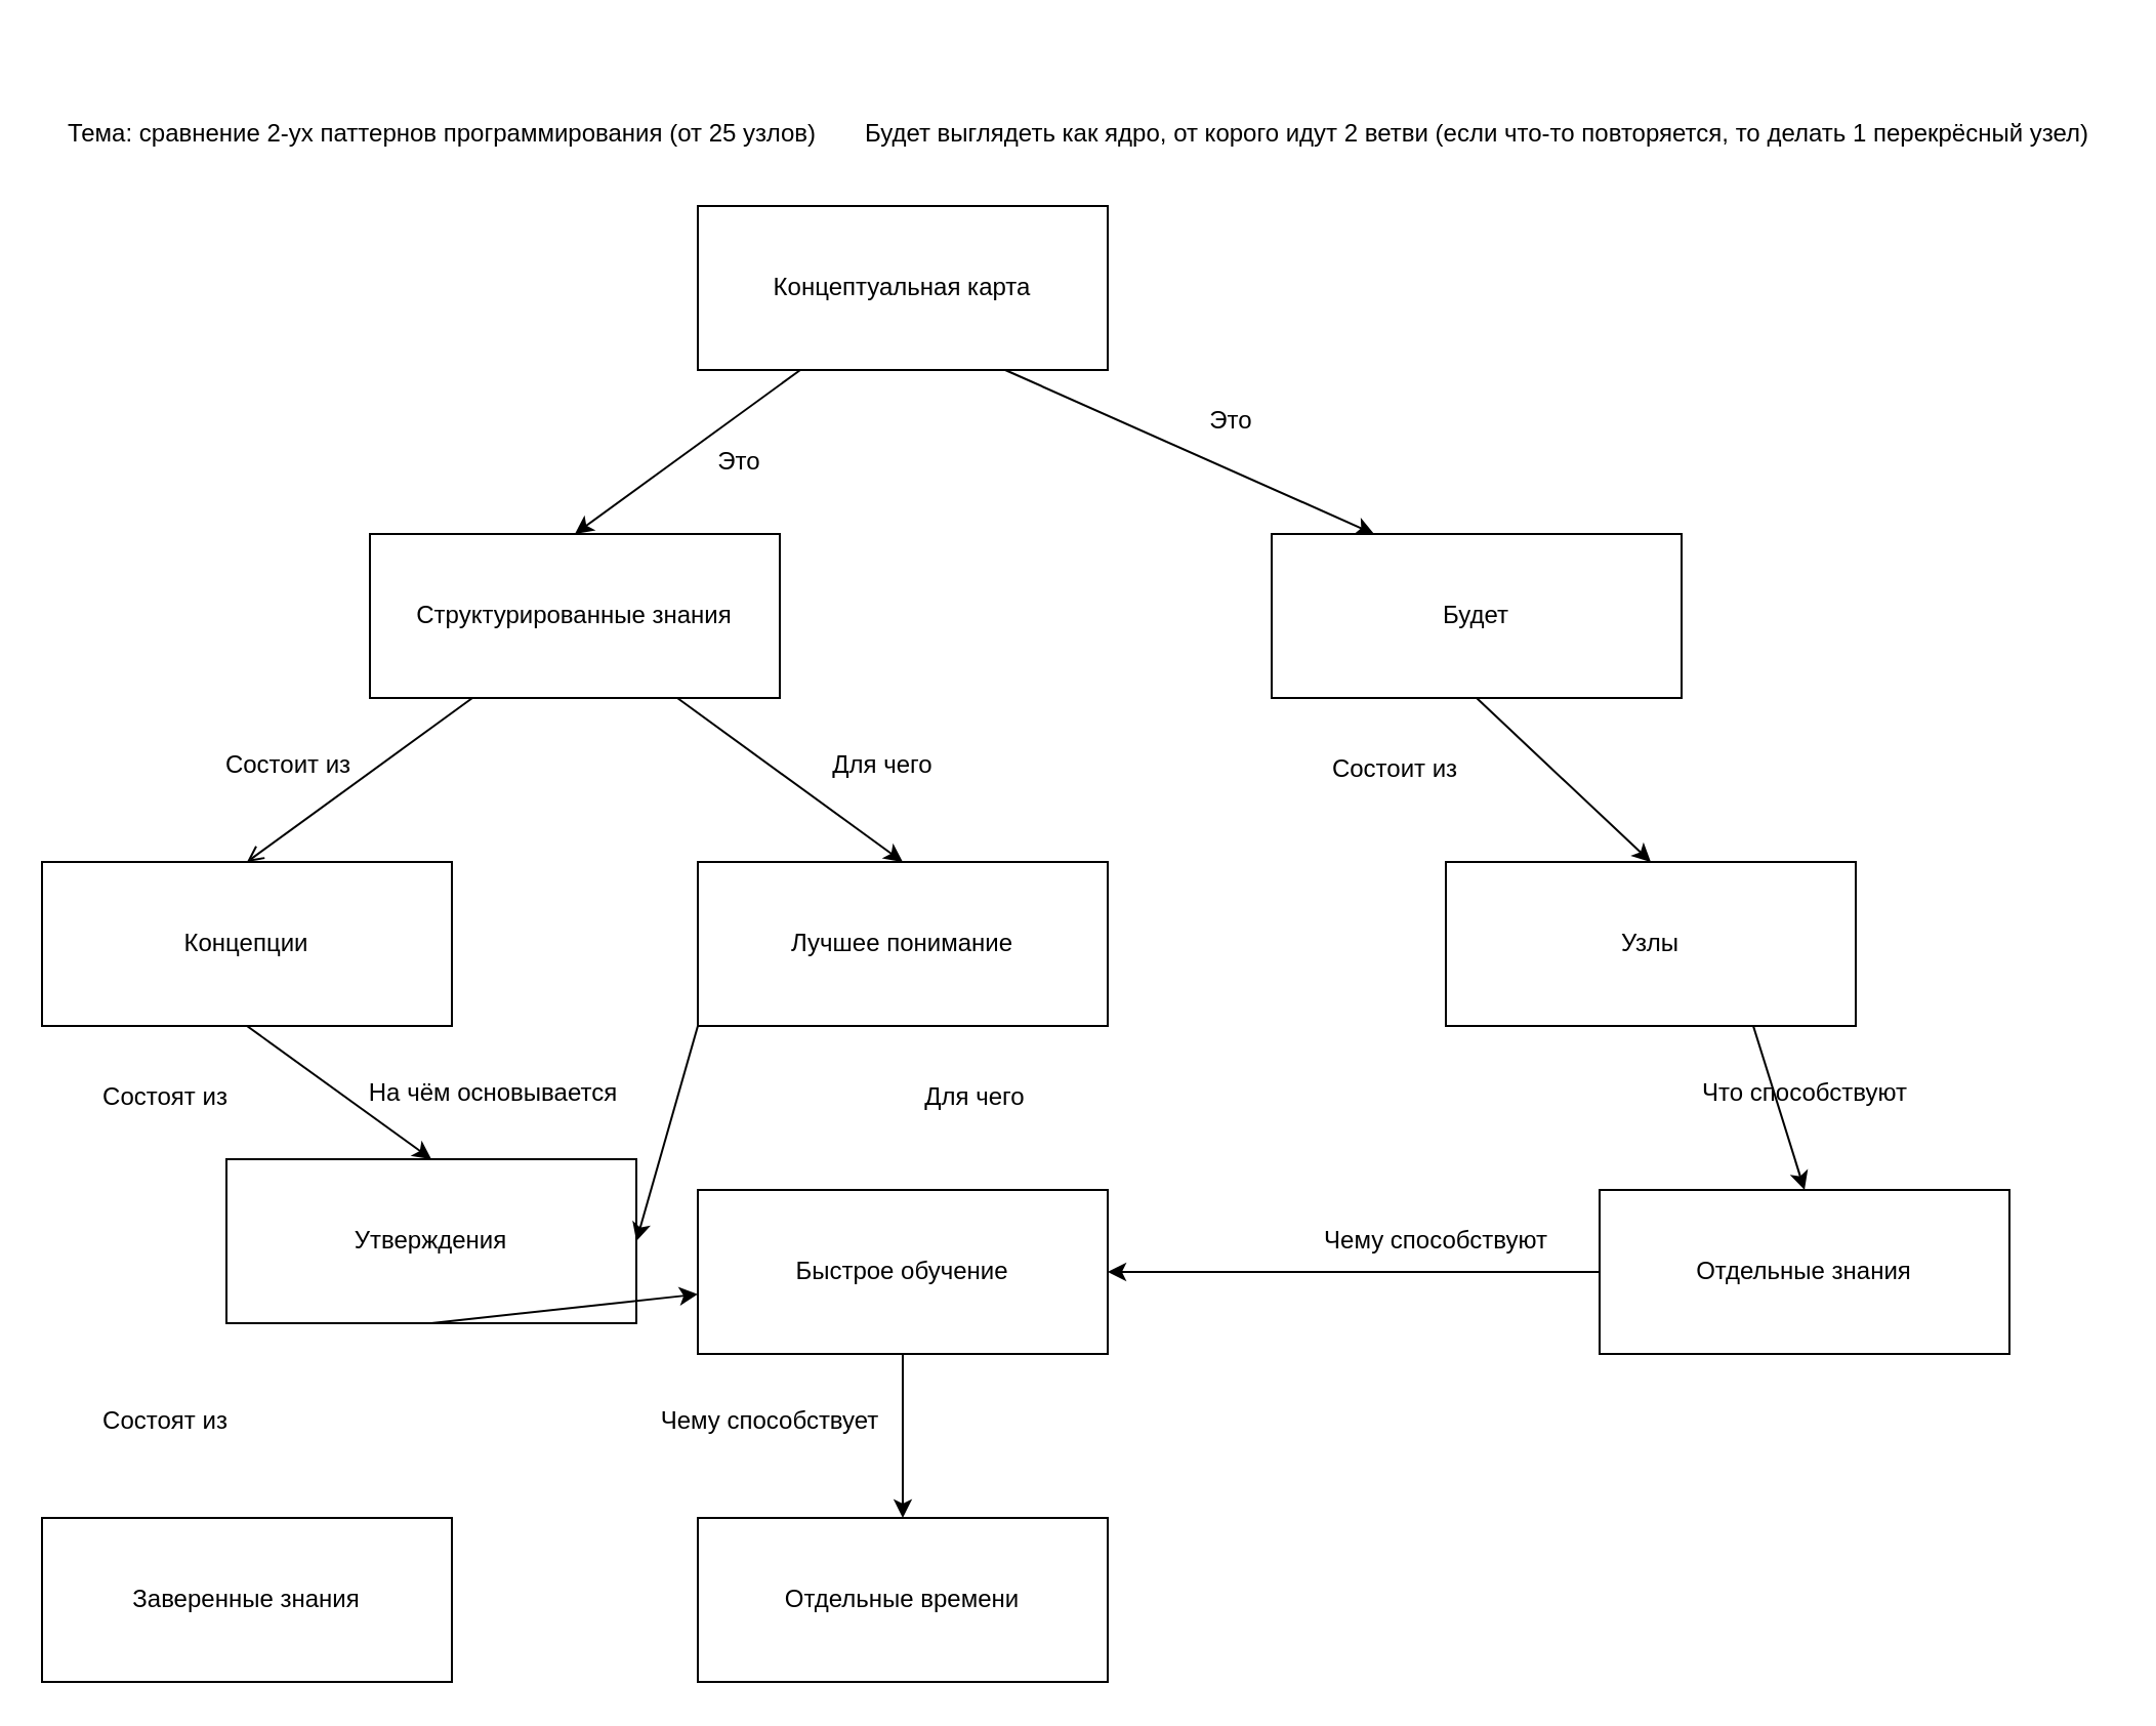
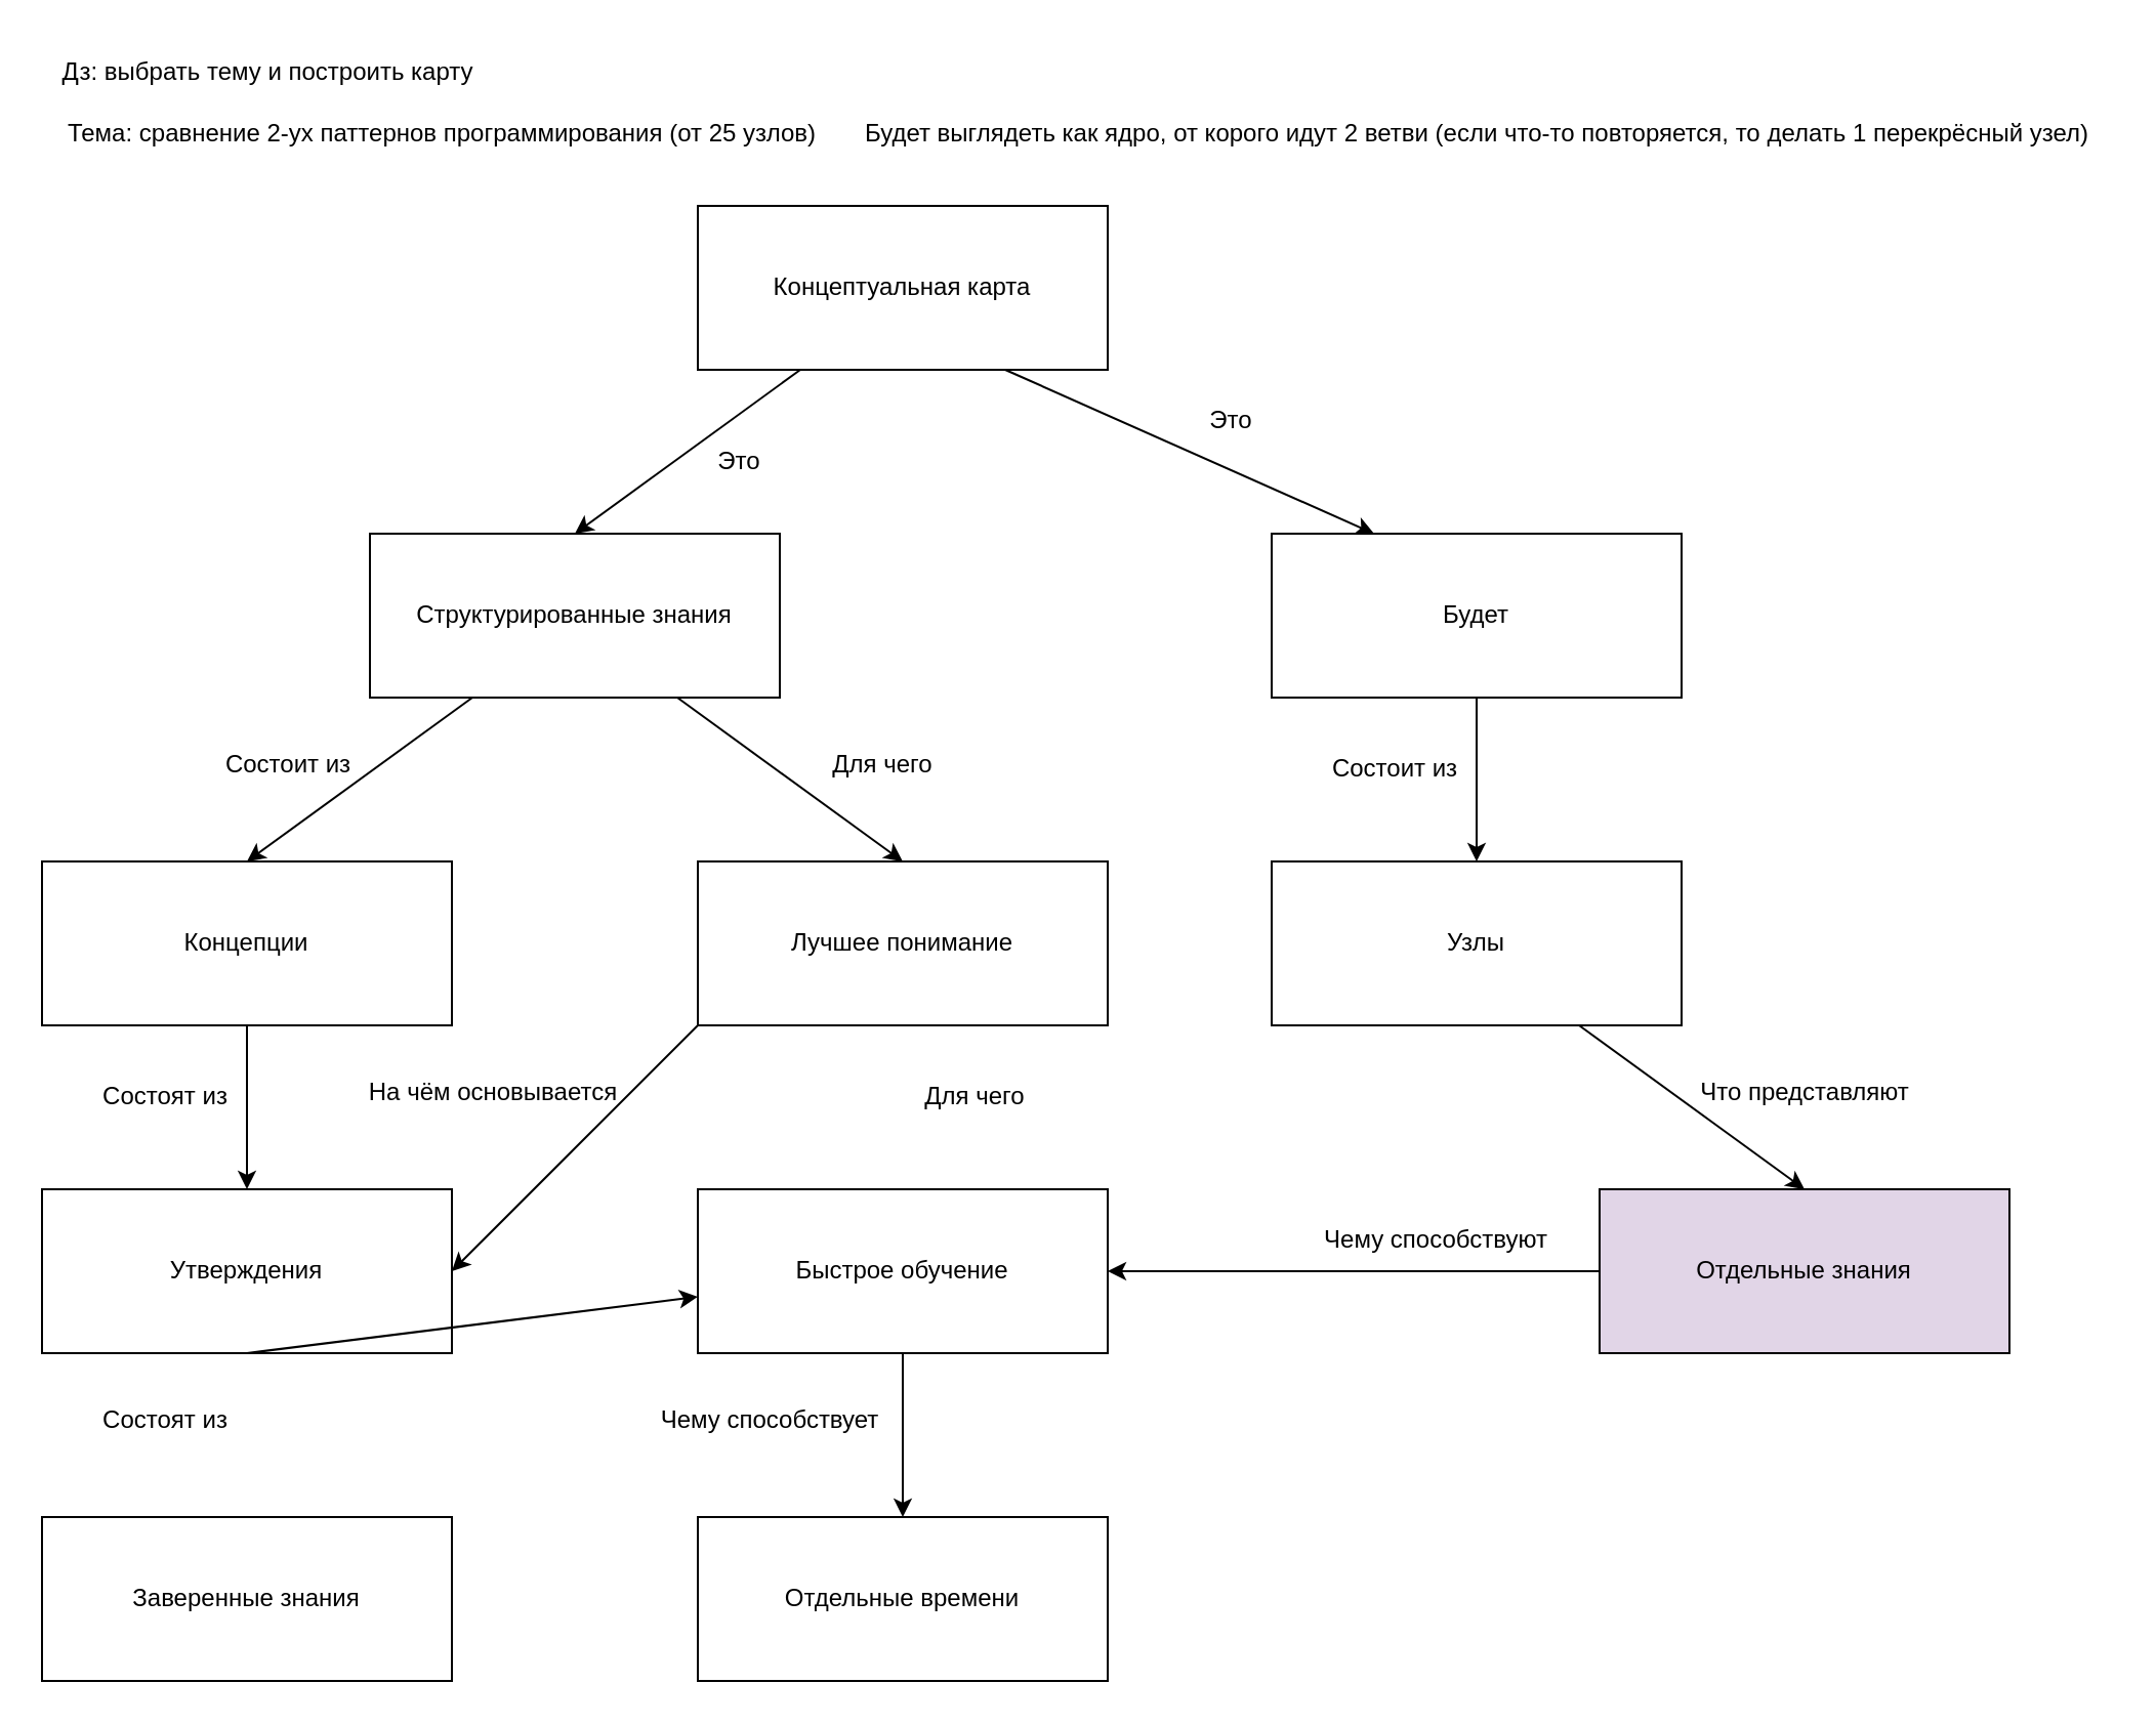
+ <mxCell id="16" value="Дз: выбрать тему и построить карту" style="text;html=1;align=center;verticalAlign=middle;resizable=0;points=[];autosize=1;strokeColor=none;fillColor=none;" vertex="1" parent="1"><mxGeometry width="220" height="30" as="geometry" x="20" y="20" /></mxCell>
- <mxCell id="6" value="" style="endArrow=open;html=1;rounded=0;exitX=0.25;exitY=1;exitDx=0;exitDy=0;entryX=0.5;entryY=0;entryDx=0;entryDy=0;" edge="1" parent="1" source="3" target="5"><mxGeometry width="50" height="50" relative="1" as="geometry"><mxPoint x="50" y="360" as="sourcePoint" /><mxPoint x="100" y="310" as="targetPoint" /></mxGeometry></mxCell>
+ <mxCell id="6" value="" style="endArrow=classic;html=1;rounded=0;exitX=0.25;exitY=1;exitDx=0;exitDy=0;entryX=0.5;entryY=0;entryDx=0;entryDy=0;" edge="1" parent="1" source="3" target="5"><mxGeometry width="50" height="50" relative="1" as="geometry"><mxPoint x="50" y="360" as="sourcePoint" /><mxPoint x="100" y="310" as="targetPoint" /></mxGeometry></mxCell>
- <mxCell id="21" value="Узлы" style="rounded=0;whiteSpace=wrap;html=1;" vertex="1" parent="1"><mxGeometry x="705" y="420" width="200" height="80" as="geometry" /></mxCell>
+ <mxCell id="21" value="Узлы" style="rounded=0;whiteSpace=wrap;html=1;" vertex="1" parent="1"><mxGeometry x="620" y="420" width="200" height="80" as="geometry" /></mxCell>
- <mxCell id="26" value="Что способствуют" style="text;html=1;align=center;verticalAlign=middle;resizable=0;points=[];autosize=1;strokeColor=none;fillColor=none;" vertex="1" parent="1"><mxGeometry x="815" y="518" width="130" height="30" as="geometry" /></mxCell>
+ <mxCell id="26" value="Что представляют" style="text;html=1;align=center;verticalAlign=middle;resizable=0;points=[];autosize=1;strokeColor=none;fillColor=none;" vertex="1" parent="1"><mxGeometry x="815" y="518" width="130" height="30" as="geometry" /></mxCell>
- <mxCell id="12" value="Утверждения" style="rounded=0;whiteSpace=wrap;html=1;" vertex="1" parent="1"><mxGeometry x="110" y="565" width="200" height="80" as="geometry" /></mxCell>
+ <mxCell id="12" value="Утверждения" style="rounded=0;whiteSpace=wrap;html=1;" vertex="1" parent="1"><mxGeometry y="580" width="200" height="80" as="geometry" x="20" /></mxCell>
- <mxCell id="24" value="Отдельные знания" style="rounded=0;whiteSpace=wrap;html=1;" vertex="1" parent="1"><mxGeometry x="780" y="580" width="200" height="80" as="geometry" /></mxCell>
+ <mxCell id="24" value="Отдельные знания" style="rounded=0;whiteSpace=wrap;html=1;fillColor=#e1d5e7;" vertex="1" parent="1"><mxGeometry x="780" y="580" width="200" height="80" as="geometry" /></mxCell>
